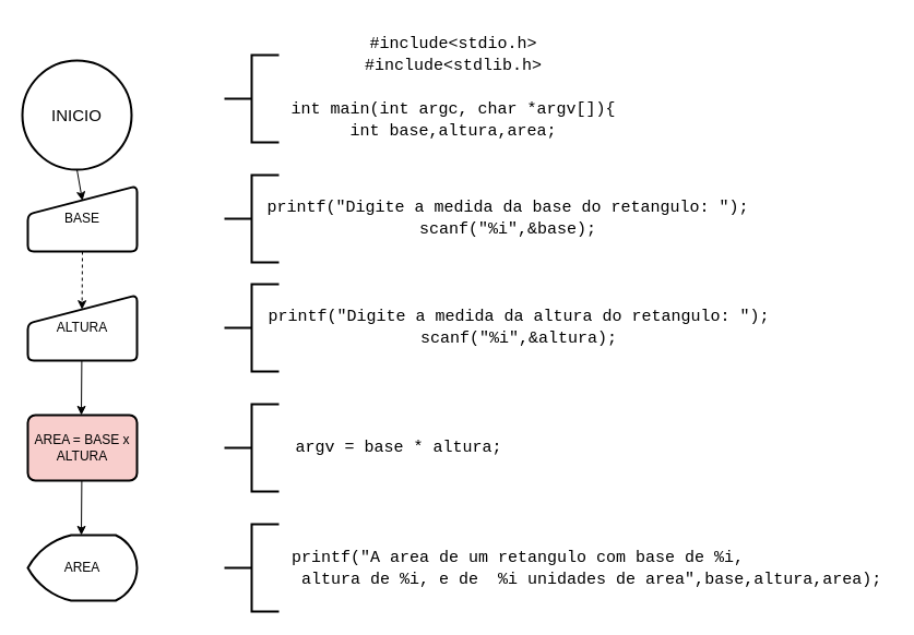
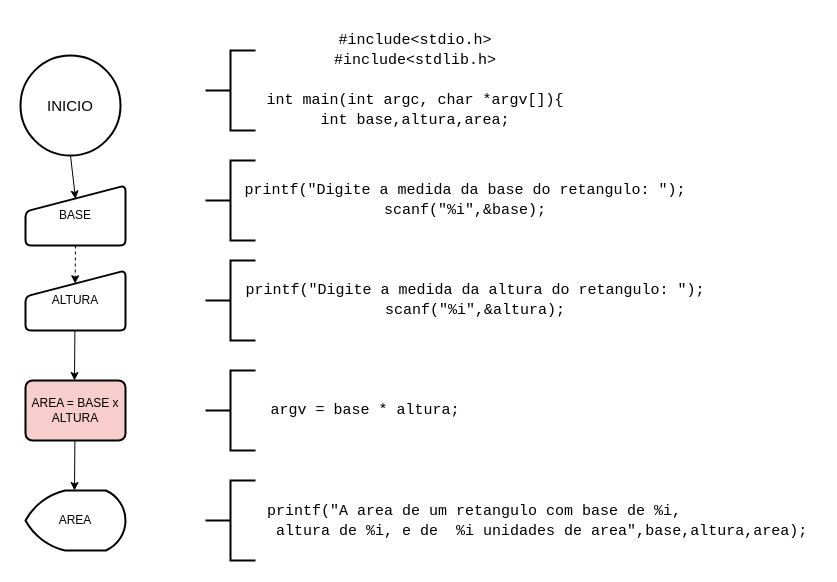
- <mxCell id="2" value="BASE" style="html=1;strokeWidth=2;shape=manualInput;whiteSpace=wrap;rounded=1;size=26;arcSize=11;verticalAlign=middle;align=center;" parent="1" vertex="1"><mxGeometry x="25" y="170" width="100" height="60" as="geometry" /></mxCell>
+ <mxCell id="2" value="BASE" style="html=1;strokeWidth=2;shape=manualInput;whiteSpace=wrap;rounded=1;size=26;arcSize=11;verticalAlign=middle;align=center;" parent="1" vertex="1"><mxGeometry x="25" y="185" width="100" height="60" as="geometry" /></mxCell>
